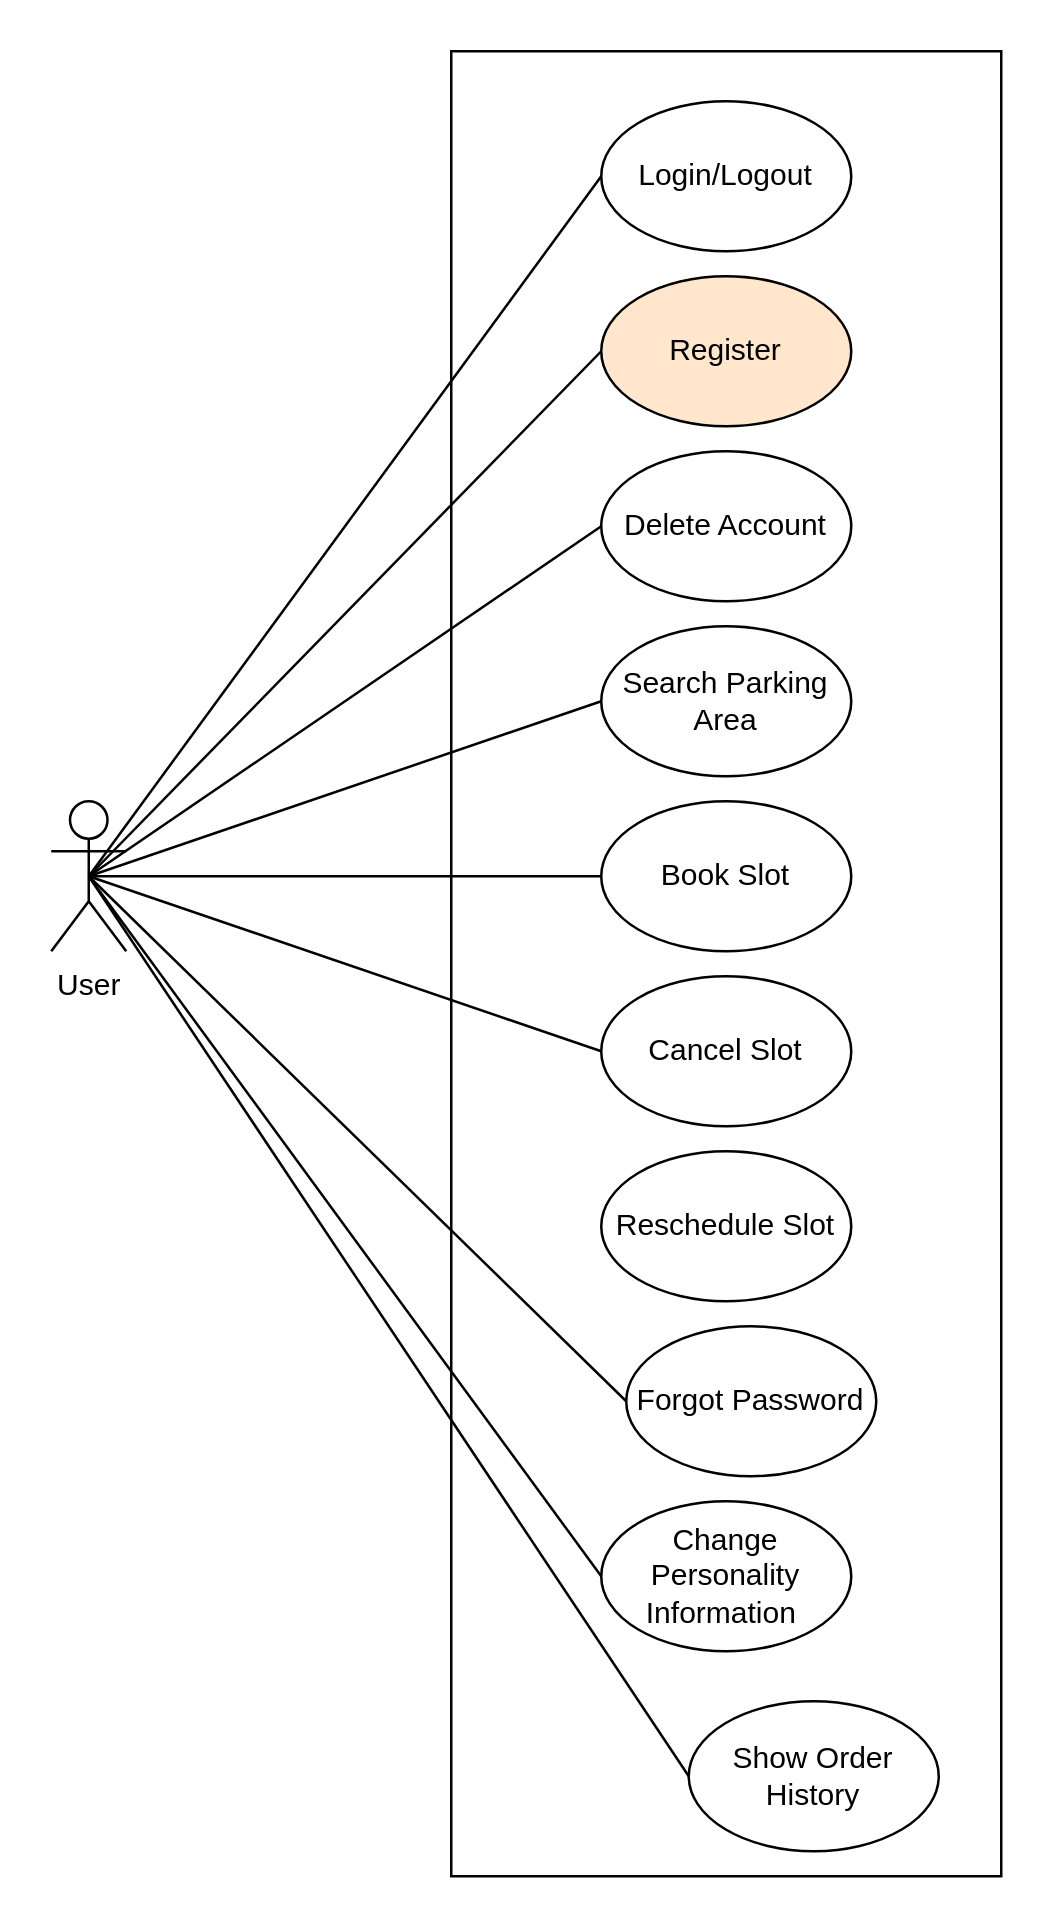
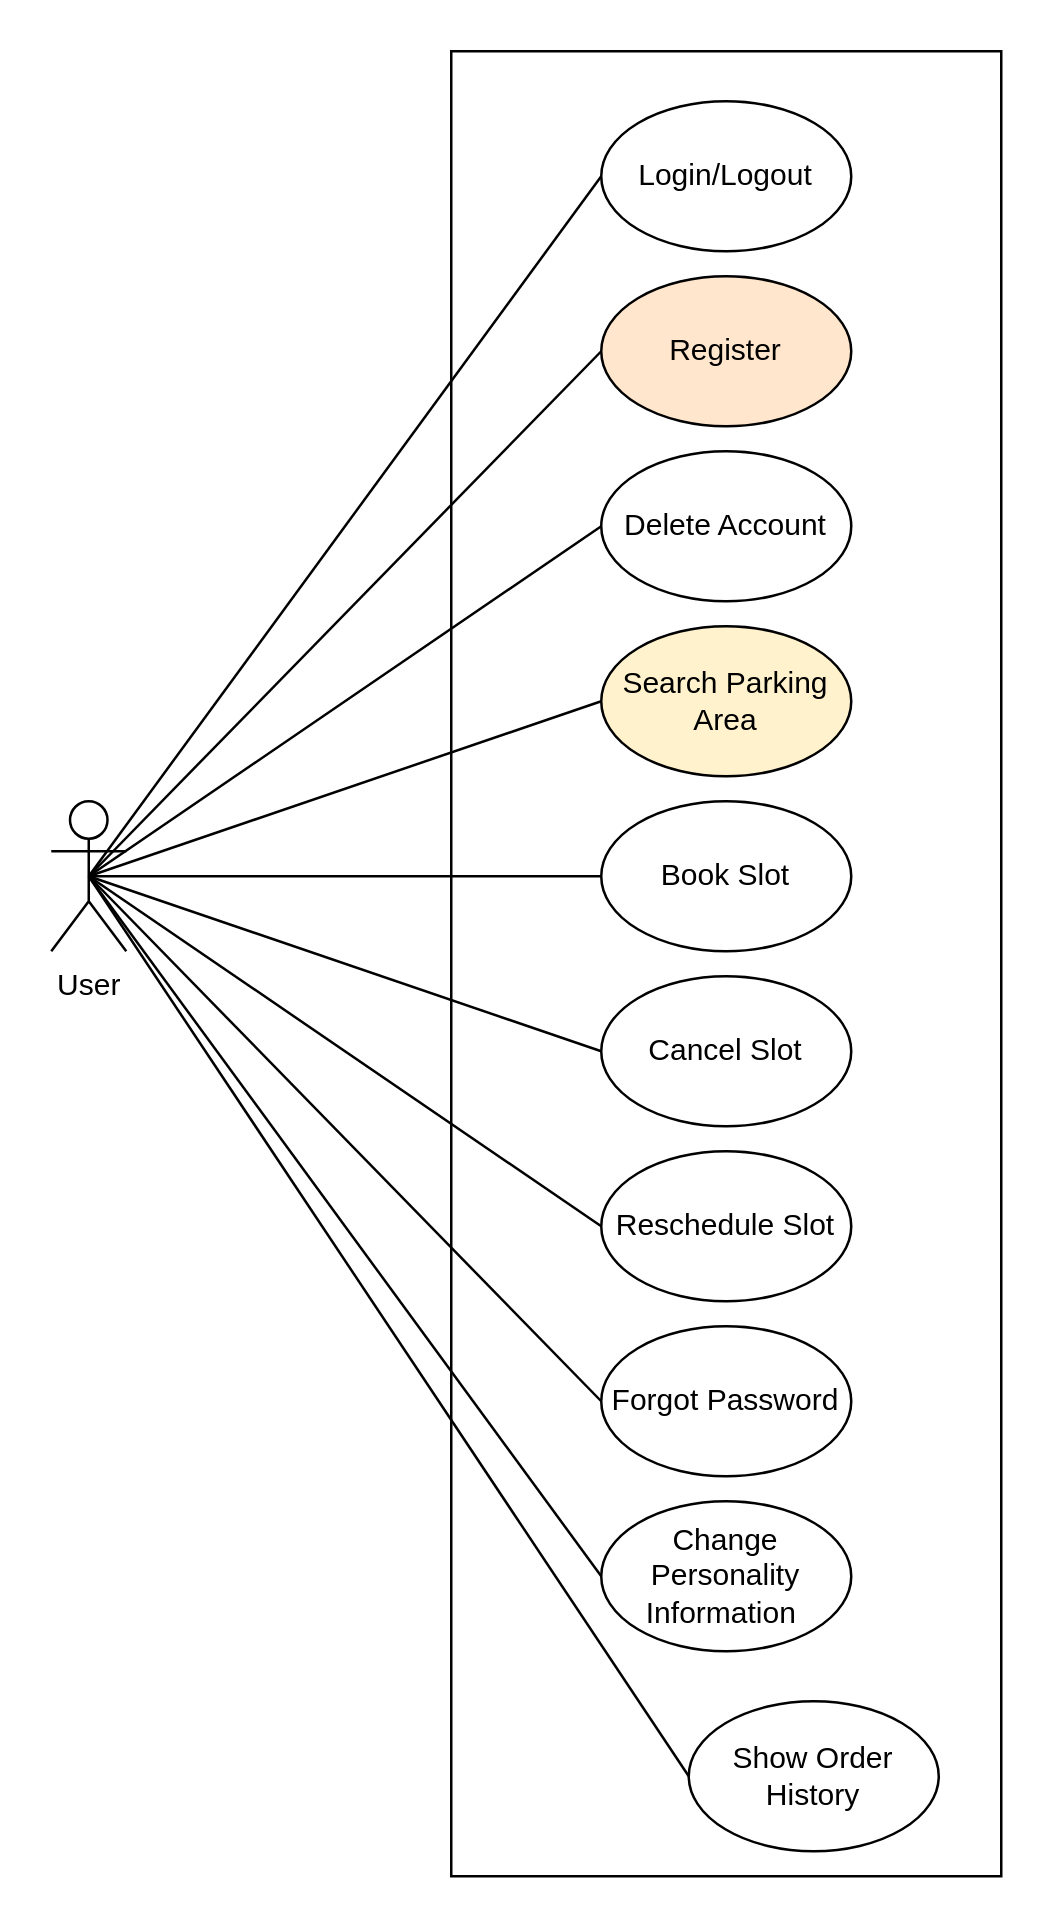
- <mxCell id="7" value="Search Parking Area" style="ellipse;whiteSpace=wrap;html=1;strokeOpacity=100;" parent="1" vertex="1"><mxGeometry x="240" y="250" width="100" height="60" as="geometry" /></mxCell>
+ <mxCell id="7" value="Search Parking Area" style="ellipse;whiteSpace=wrap;html=1;strokeOpacity=100;fillColor=#fff2cc;" parent="1" vertex="1"><mxGeometry x="240" y="250" width="100" height="60" as="geometry" /></mxCell>
+ <mxCell id="20" value="" style="endArrow=none;html=1;rounded=0;exitX=0.5;exitY=0.5;exitDx=0;exitDy=0;exitPerimeter=0;entryX=0;entryY=0.5;entryDx=0;entryDy=0;" parent="1" source="3" target="10" edge="1"><mxGeometry width="50" height="50" relative="1" as="geometry"><mxPoint x="320" y="480" as="sourcePoint" /><mxPoint x="370" y="430" as="targetPoint" /></mxGeometry></mxCell>
- <mxCell id="11" value="Forgot Password" style="ellipse;whiteSpace=wrap;html=1;strokeOpacity=100;" parent="1" vertex="1"><mxGeometry x="250" y="530" width="100" height="60" as="geometry" /></mxCell>
+ <mxCell id="11" value="Forgot Password" style="ellipse;whiteSpace=wrap;html=1;strokeOpacity=100;" parent="1" vertex="1"><mxGeometry x="240" y="530" width="100" height="60" as="geometry" /></mxCell>
